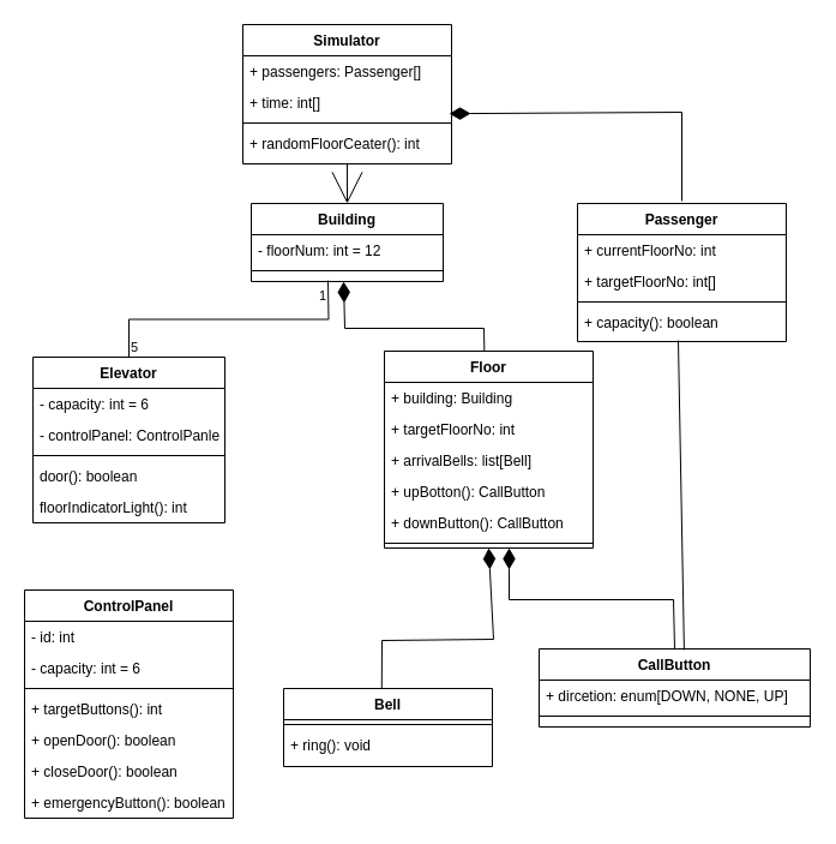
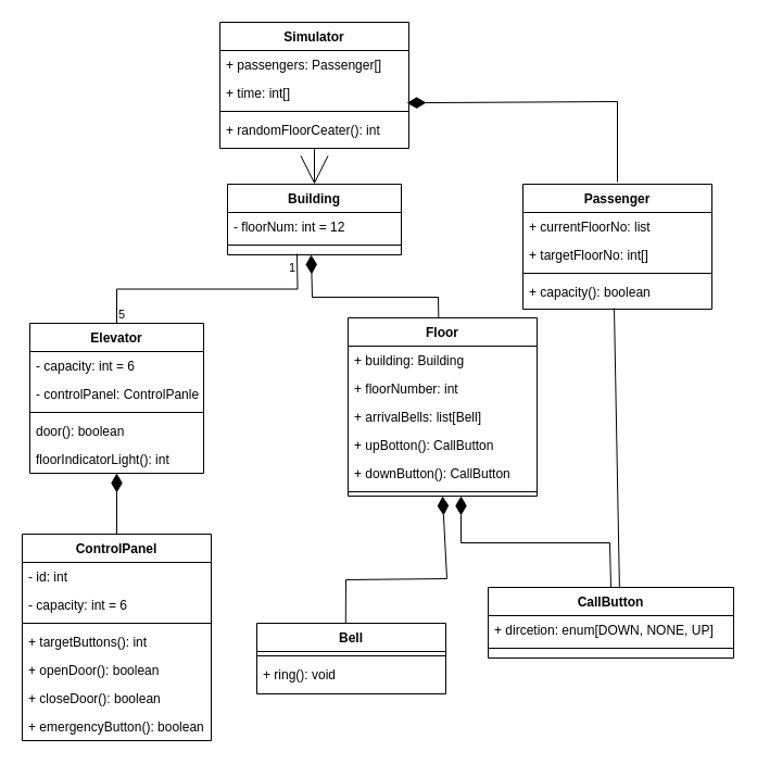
- <mxCell id="40" value="+ currentFloorNo: int" style="text;align=left;verticalAlign=top;spacingLeft=4;spacingRight=4;overflow=hidden;rotatable=0;points=[[0,0.5],[1,0.5]];portConstraint=eastwest;" vertex="1" parent="39"><mxGeometry y="26" width="174" height="26" as="geometry" /></mxCell>
+ <mxCell id="40" value="+ currentFloorNo: list" style="text;align=left;verticalAlign=top;spacingLeft=4;spacingRight=4;overflow=hidden;rotatable=0;points=[[0,0.5],[1,0.5]];portConstraint=eastwest;" vertex="1" parent="39"><mxGeometry y="26" width="174" height="26" as="geometry" /></mxCell>
- <mxCell id="25" value="+ targetFloorNo: int" style="text;align=left;verticalAlign=top;spacingLeft=4;spacingRight=4;overflow=hidden;rotatable=0;points=[[0,0.5],[1,0.5]];portConstraint=eastwest;" vertex="1" parent="23"><mxGeometry y="52" width="174" height="26" as="geometry" /></mxCell>
+ <mxCell id="25" value="+ floorNumber: int" style="text;align=left;verticalAlign=top;spacingLeft=4;spacingRight=4;overflow=hidden;rotatable=0;points=[[0,0.5],[1,0.5]];portConstraint=eastwest;" vertex="1" parent="23"><mxGeometry y="52" width="174" height="26" as="geometry" /></mxCell>
+ <mxCell id="22" value="" style="endArrow=diamondThin;endFill=1;endSize=15;html=1;rounded=0;entryX=0.5;entryY=1;entryDx=0;entryDy=0;exitX=0.5;exitY=0;exitDx=0;exitDy=0;" edge="1" parent="1" source="14" target="5"><mxGeometry width="160" relative="1" as="geometry"><mxPoint x="107" y="554" as="sourcePoint" /><mxPoint x="206" y="602" as="targetPoint" /></mxGeometry></mxCell>
